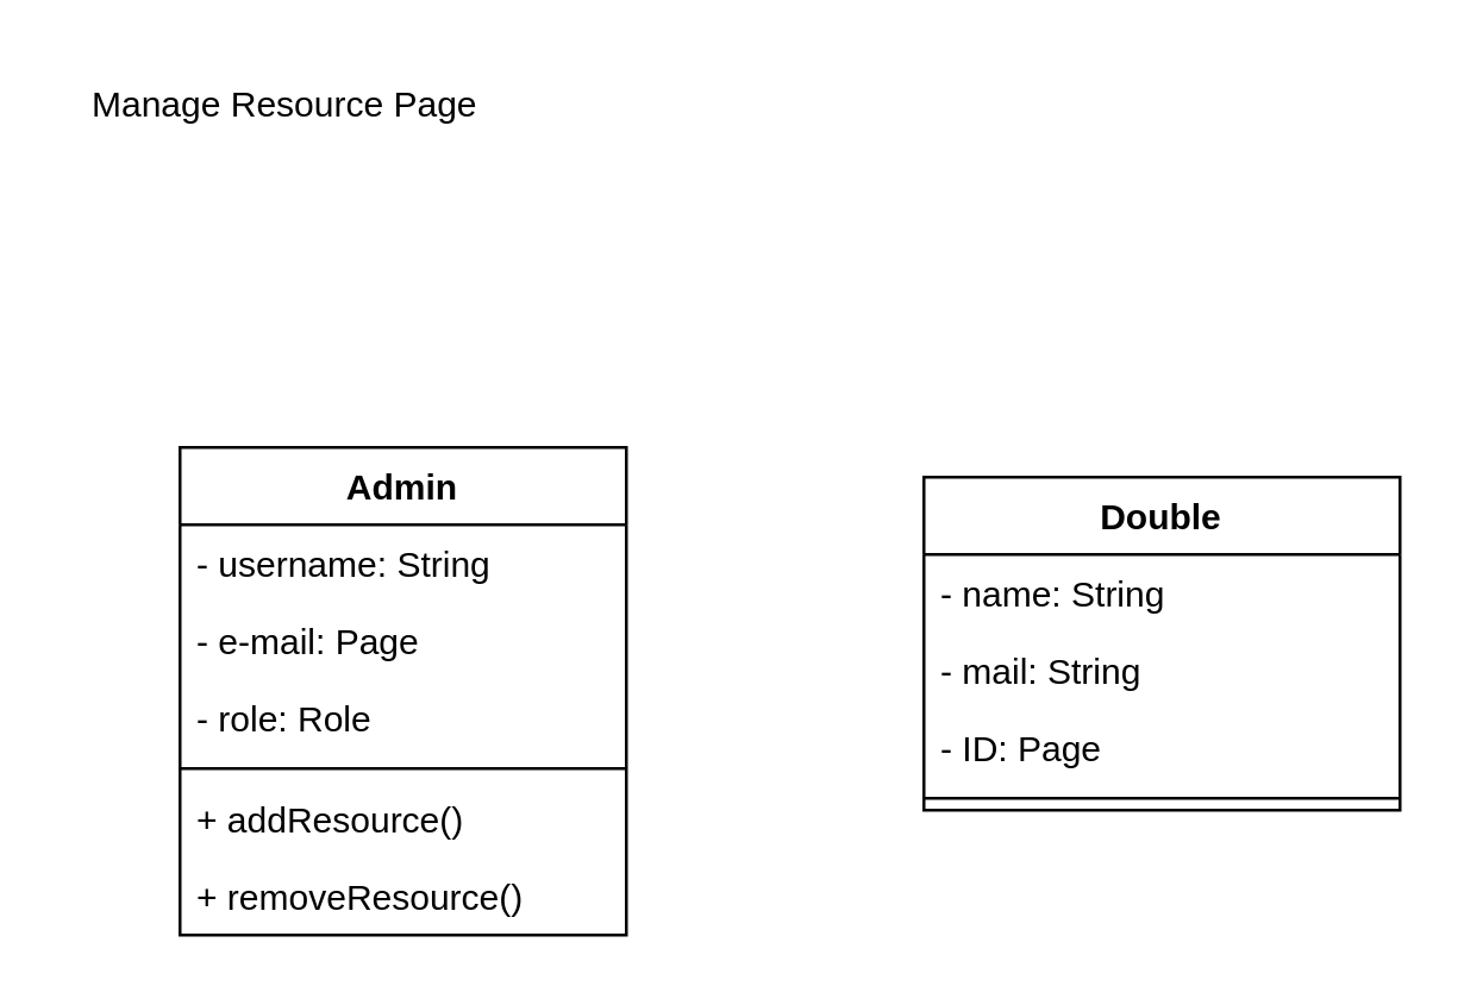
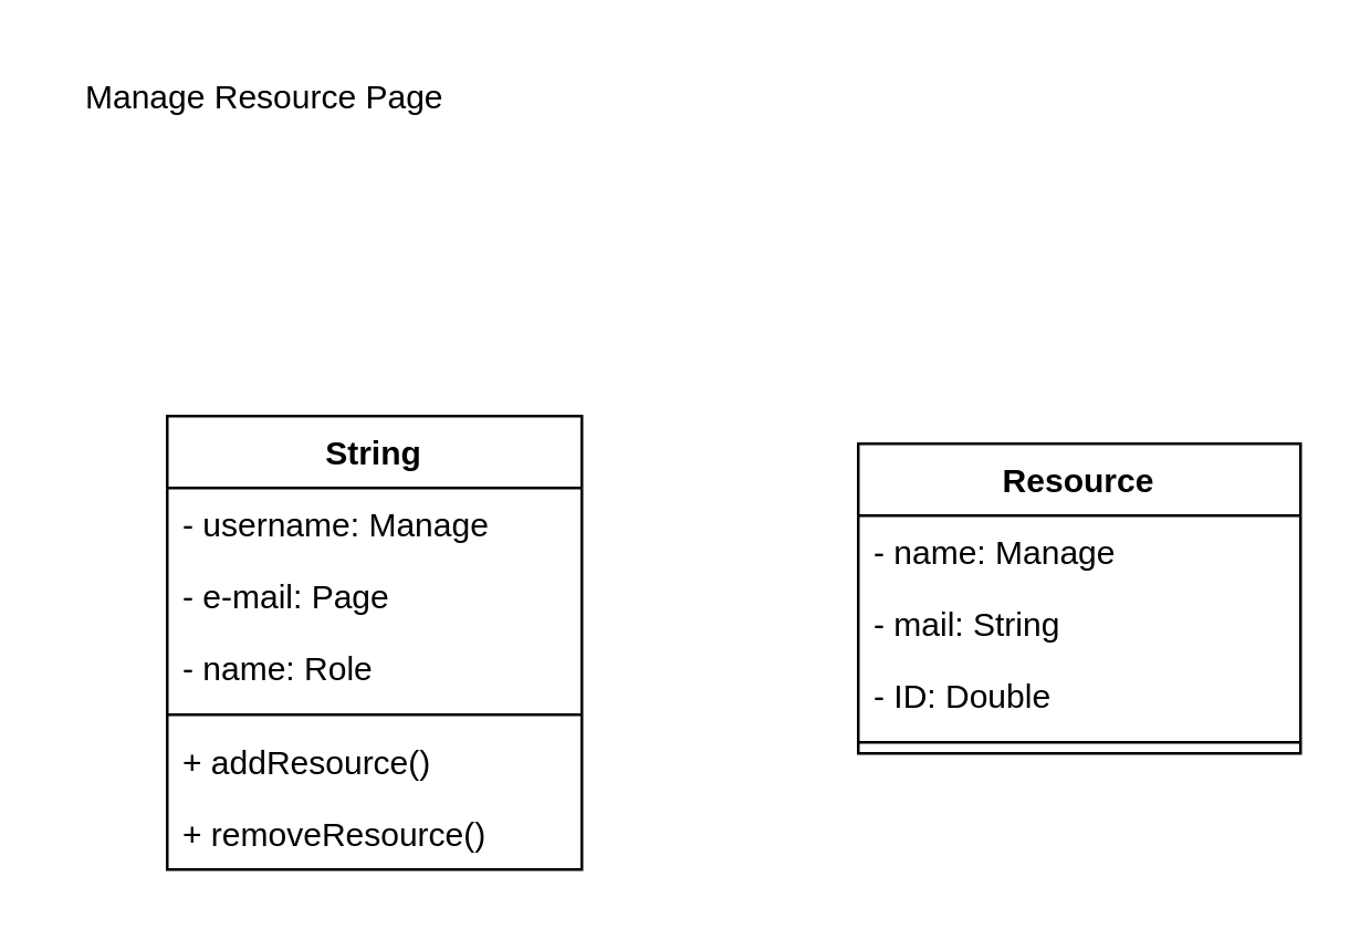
- <mxCell id="2" value="Admin" style="swimlane;fontStyle=1;align=center;verticalAlign=top;childLayout=stackLayout;horizontal=1;startSize=26;horizontalStack=0;resizeParent=1;resizeParentMax=0;resizeLast=0;collapsible=1;marginBottom=0;whiteSpace=wrap;html=1;" vertex="1" parent="1"><mxGeometry x="60" y="150" width="150" height="164" as="geometry" /></mxCell>
+ <mxCell id="2" value="String" style="swimlane;fontStyle=1;align=center;verticalAlign=top;childLayout=stackLayout;horizontal=1;startSize=26;horizontalStack=0;resizeParent=1;resizeParentMax=0;resizeLast=0;collapsible=1;marginBottom=0;whiteSpace=wrap;html=1;" vertex="1" parent="1"><mxGeometry x="60" y="150" width="150" height="164" as="geometry" /></mxCell>
- <mxCell id="9" value="Double" style="swimlane;fontStyle=1;align=center;verticalAlign=top;childLayout=stackLayout;horizontal=1;startSize=26;horizontalStack=0;resizeParent=1;resizeParentMax=0;resizeLast=0;collapsible=1;marginBottom=0;whiteSpace=wrap;html=1;" vertex="1" parent="1"><mxGeometry x="310" y="160" width="160" height="112" as="geometry" /></mxCell>
+ <mxCell id="9" value="Resource" style="swimlane;fontStyle=1;align=center;verticalAlign=top;childLayout=stackLayout;horizontal=1;startSize=26;horizontalStack=0;resizeParent=1;resizeParentMax=0;resizeLast=0;collapsible=1;marginBottom=0;whiteSpace=wrap;html=1;" vertex="1" parent="1"><mxGeometry x="310" y="160" width="160" height="112" as="geometry" /></mxCell>
- <mxCell id="3" value="- username: String" style="text;strokeColor=none;fillColor=none;align=left;verticalAlign=top;spacingLeft=4;spacingRight=4;overflow=hidden;rotatable=0;points=[[0,0.5],[1,0.5]];portConstraint=eastwest;whiteSpace=wrap;html=1;" vertex="1" parent="2"><mxGeometry y="26" width="150" height="26" as="geometry" /></mxCell>
+ <mxCell id="3" value="- username: Manage" style="text;strokeColor=none;fillColor=none;align=left;verticalAlign=top;spacingLeft=4;spacingRight=4;overflow=hidden;rotatable=0;points=[[0,0.5],[1,0.5]];portConstraint=eastwest;whiteSpace=wrap;html=1;" vertex="1" parent="2"><mxGeometry y="26" width="150" height="26" as="geometry" /></mxCell>
- <mxCell id="10" value="- name: String&amp;nbsp;" style="text;strokeColor=none;fillColor=none;align=left;verticalAlign=top;spacingLeft=4;spacingRight=4;overflow=hidden;rotatable=0;points=[[0,0.5],[1,0.5]];portConstraint=eastwest;whiteSpace=wrap;html=1;" vertex="1" parent="9"><mxGeometry y="26" width="160" height="26" as="geometry" /></mxCell>
+ <mxCell id="10" value="- name: Manage&amp;nbsp;" style="text;strokeColor=none;fillColor=none;align=left;verticalAlign=top;spacingLeft=4;spacingRight=4;overflow=hidden;rotatable=0;points=[[0,0.5],[1,0.5]];portConstraint=eastwest;whiteSpace=wrap;html=1;" vertex="1" parent="9"><mxGeometry y="26" width="160" height="26" as="geometry" /></mxCell>
- <mxCell id="5" value="- role: Role" style="text;strokeColor=none;fillColor=none;align=left;verticalAlign=top;spacingLeft=4;spacingRight=4;overflow=hidden;rotatable=0;points=[[0,0.5],[1,0.5]];portConstraint=eastwest;whiteSpace=wrap;html=1;" vertex="1" parent="2"><mxGeometry y="78" width="150" height="26" as="geometry" /></mxCell>
+ <mxCell id="5" value="- name: Role" style="text;strokeColor=none;fillColor=none;align=left;verticalAlign=top;spacingLeft=4;spacingRight=4;overflow=hidden;rotatable=0;points=[[0,0.5],[1,0.5]];portConstraint=eastwest;whiteSpace=wrap;html=1;" vertex="1" parent="2"><mxGeometry y="78" width="150" height="26" as="geometry" /></mxCell>
- <mxCell id="12" value="- ID: Page" style="text;strokeColor=none;fillColor=none;align=left;verticalAlign=top;spacingLeft=4;spacingRight=4;overflow=hidden;rotatable=0;points=[[0,0.5],[1,0.5]];portConstraint=eastwest;whiteSpace=wrap;html=1;" vertex="1" parent="9"><mxGeometry y="78" width="160" height="26" as="geometry" /></mxCell>
+ <mxCell id="12" value="- ID: Double" style="text;strokeColor=none;fillColor=none;align=left;verticalAlign=top;spacingLeft=4;spacingRight=4;overflow=hidden;rotatable=0;points=[[0,0.5],[1,0.5]];portConstraint=eastwest;whiteSpace=wrap;html=1;" vertex="1" parent="9"><mxGeometry y="78" width="160" height="26" as="geometry" /></mxCell>
